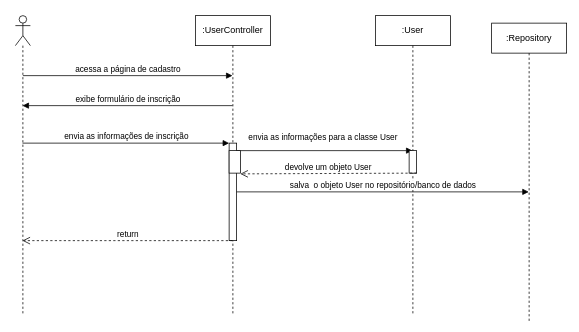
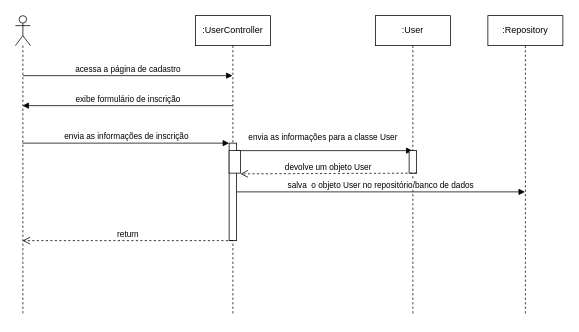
- <mxCell id="15" value=":Repository" style="shape=umlLifeline;perimeter=lifelinePerimeter;whiteSpace=wrap;html=1;container=1;collapsible=0;recursiveResize=0;outlineConnect=0;" vertex="1" parent="1"><mxGeometry x="655" y="30" width="100" height="400" as="geometry" /></mxCell>
+ <mxCell id="15" value=":Repository" style="shape=umlLifeline;perimeter=lifelinePerimeter;whiteSpace=wrap;html=1;container=1;collapsible=0;recursiveResize=0;outlineConnect=0;" vertex="1" parent="1"><mxGeometry x="650" y="20" width="100" height="400" as="geometry" /></mxCell>
